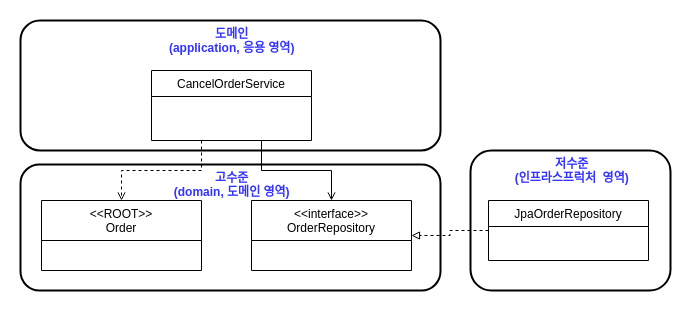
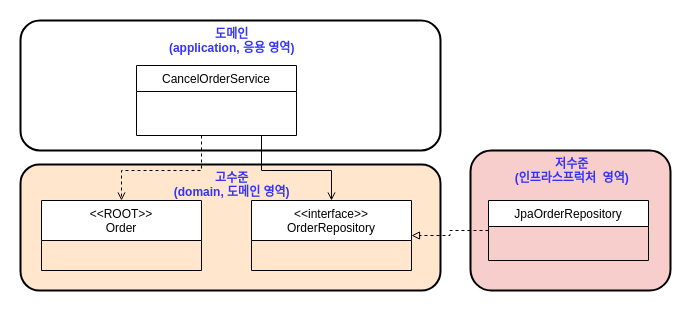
- <mxCell id="7" value="CancelOrderService" style="swimlane;fontStyle=0;align=center;verticalAlign=top;childLayout=stackLayout;horizontal=1;startSize=26;horizontalStack=0;resizeParent=1;resizeLast=0;collapsible=1;marginBottom=0;rounded=0;shadow=0;strokeWidth=1;" vertex="1" parent="1"><mxGeometry x="151" y="70" width="160" height="70" as="geometry"><mxRectangle x="340" y="380" width="170" height="26" as="alternateBounds" /></mxGeometry></mxCell>
+ <mxCell id="7" value="CancelOrderService" style="swimlane;fontStyle=0;align=center;verticalAlign=top;childLayout=stackLayout;horizontal=1;startSize=26;horizontalStack=0;resizeParent=1;resizeLast=0;collapsible=1;marginBottom=0;rounded=0;shadow=0;strokeWidth=1;" vertex="1" parent="1"><mxGeometry x="136" y="65" width="160" height="70" as="geometry"><mxRectangle x="340" y="380" width="170" height="26" as="alternateBounds" /></mxGeometry></mxCell>
- <mxCell id="2" value="&lt;font color=&quot;#3333ff&quot;&gt;&amp;nbsp;&lt;b&gt;저수준&lt;/b&gt;&lt;/font&gt;&lt;div&gt;&lt;b&gt;&lt;font color=&quot;#3333ff&quot;&gt;&amp;nbsp;(인프라스프럭처&amp;nbsp; 영역)&lt;/font&gt;&lt;/b&gt;&lt;/div&gt;" style="rounded=1;whiteSpace=wrap;html=1;align=center;verticalAlign=top;strokeWidth=2;" vertex="1" parent="1"><mxGeometry x="470" y="150" width="200" height="140" as="geometry" /></mxCell>
+ <mxCell id="2" value="&lt;font color=&quot;#3333ff&quot;&gt;&amp;nbsp;&lt;b&gt;저수준&lt;/b&gt;&lt;/font&gt;&lt;div&gt;&lt;b&gt;&lt;font color=&quot;#3333ff&quot;&gt;&amp;nbsp;(인프라스프럭처&amp;nbsp; 영역)&lt;/font&gt;&lt;/b&gt;&lt;/div&gt;" style="rounded=1;whiteSpace=wrap;html=1;align=center;verticalAlign=top;strokeWidth=2;fillColor=#f8cecc;" vertex="1" parent="1"><mxGeometry x="470" y="150" width="200" height="140" as="geometry" /></mxCell>
- <mxCell id="4" value="&lt;font color=&quot;#3333ff&quot;&gt;&amp;nbsp;&lt;b&gt;고수준&lt;/b&gt;&lt;/font&gt;&lt;div&gt;&lt;b&gt;&lt;font color=&quot;#3333ff&quot;&gt;&amp;nbsp;(domain, 도메인 영역)&lt;/font&gt;&lt;/b&gt;&lt;/div&gt;" style="rounded=1;whiteSpace=wrap;html=1;align=center;verticalAlign=top;strokeWidth=2;" vertex="1" parent="1"><mxGeometry x="20" y="164" width="420" height="126" as="geometry" /></mxCell>
+ <mxCell id="4" value="&lt;font color=&quot;#3333ff&quot;&gt;&amp;nbsp;&lt;b&gt;고수준&lt;/b&gt;&lt;/font&gt;&lt;div&gt;&lt;b&gt;&lt;font color=&quot;#3333ff&quot;&gt;&amp;nbsp;(domain, 도메인 영역)&lt;/font&gt;&lt;/b&gt;&lt;/div&gt;" style="rounded=1;whiteSpace=wrap;html=1;align=center;verticalAlign=top;strokeWidth=2;fillColor=#ffe6cc;" vertex="1" parent="1"><mxGeometry x="20" y="164" width="420" height="126" as="geometry" /></mxCell>
